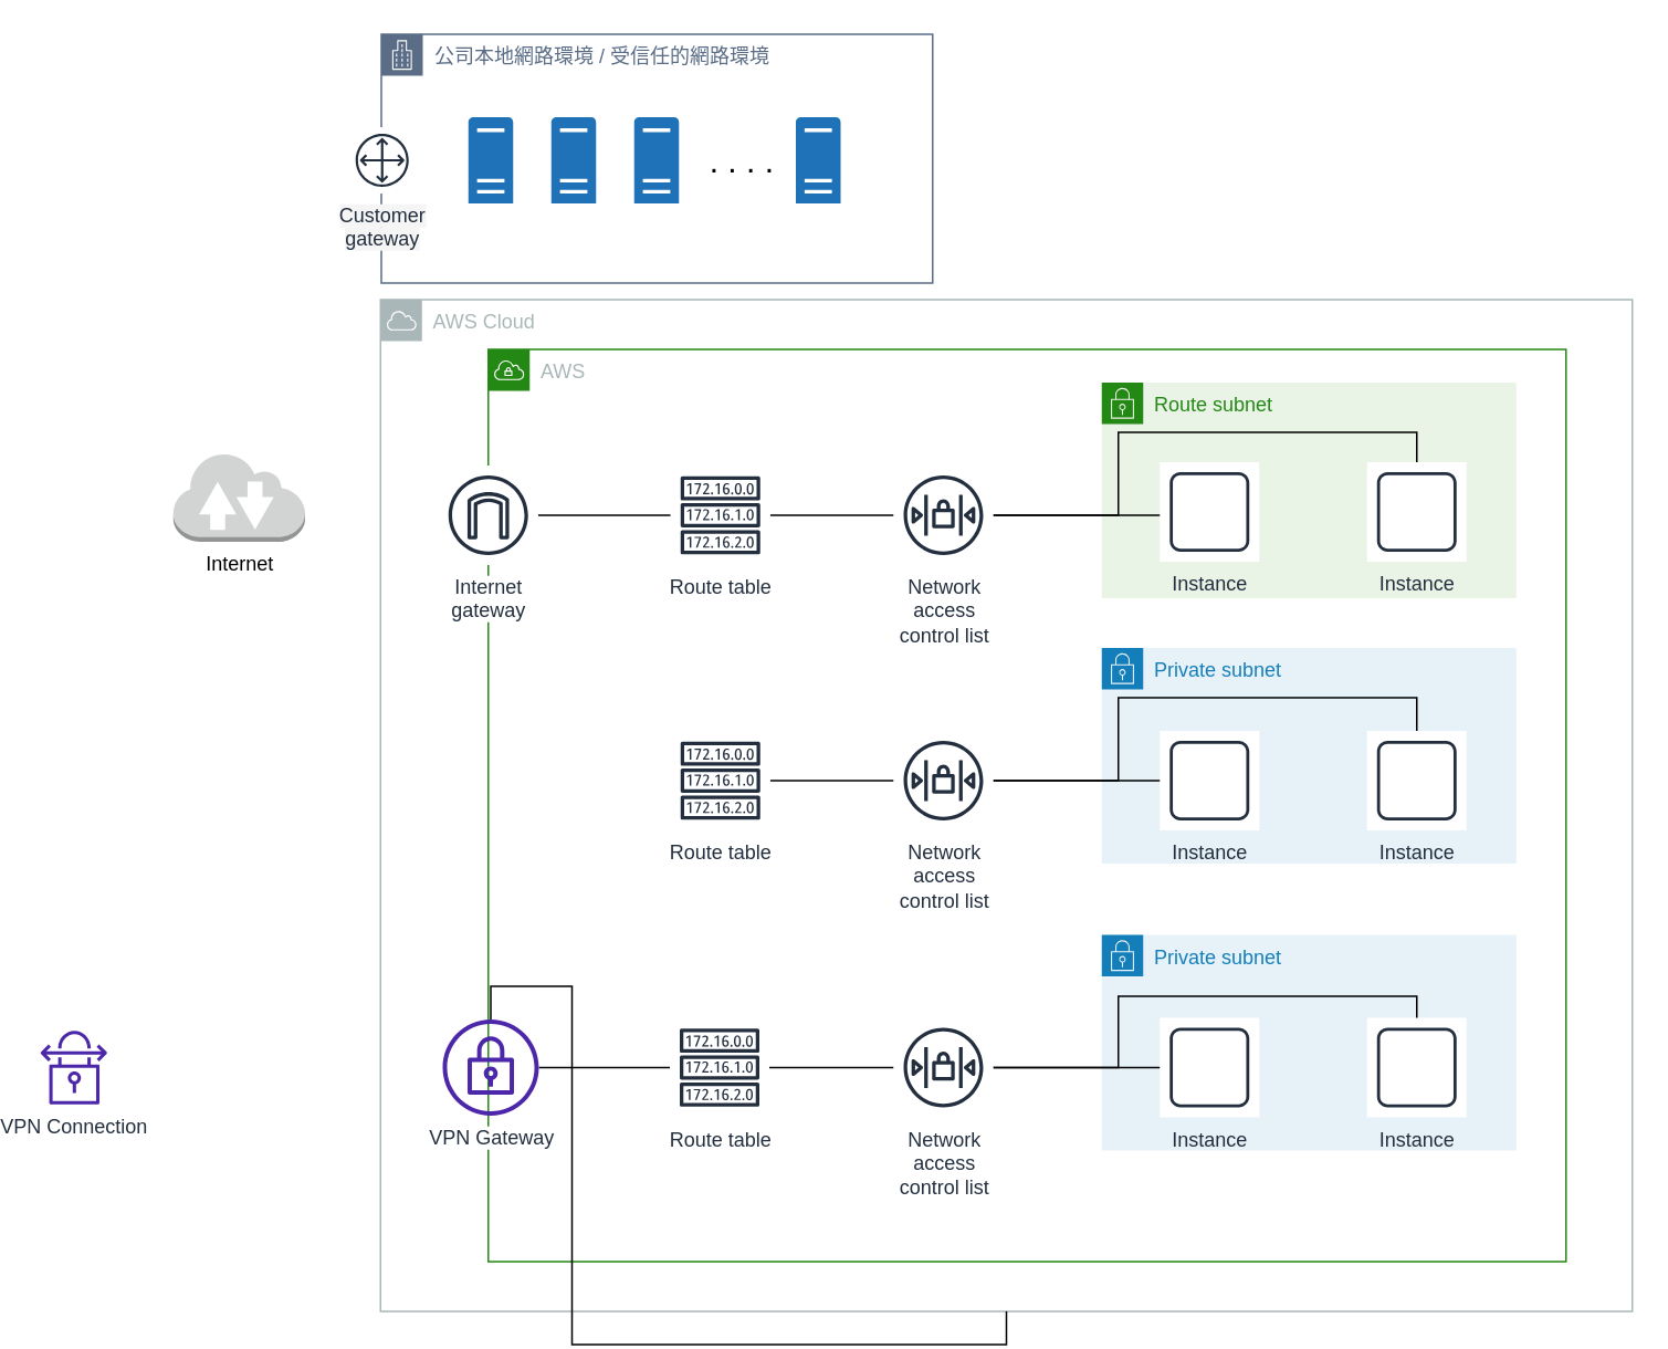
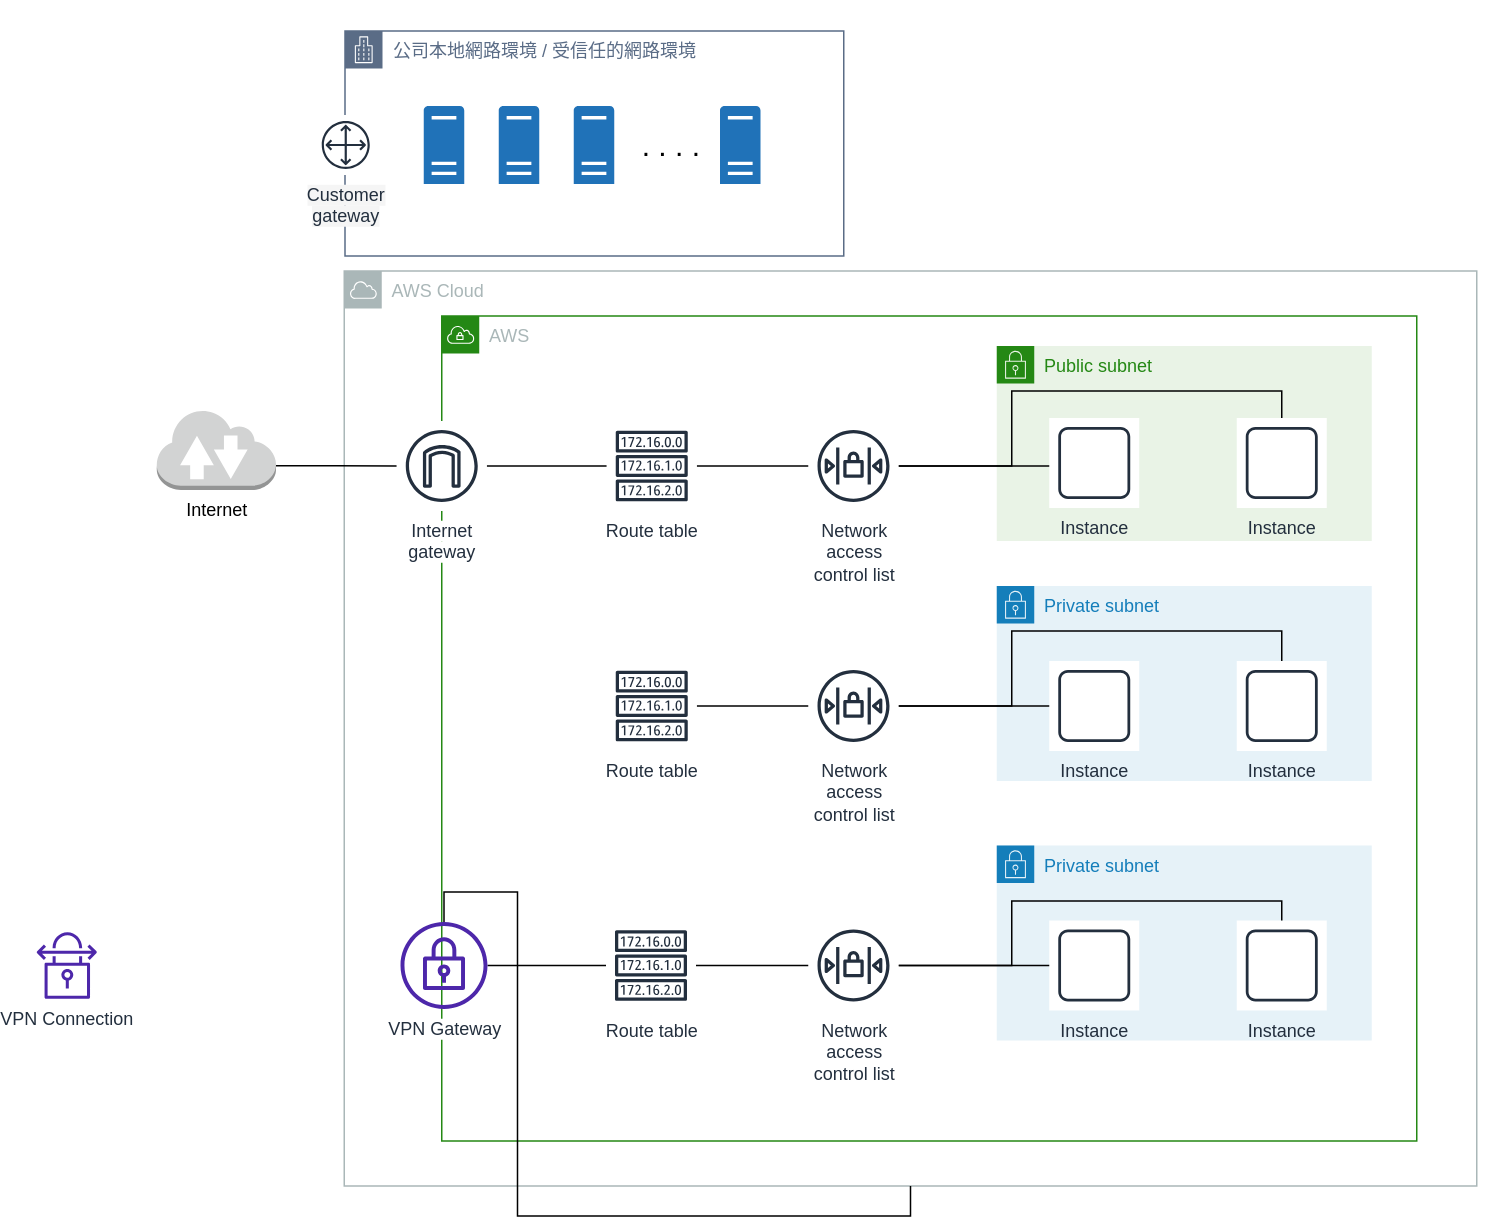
- <mxCell id="3" value="Route subnet" style="points=[[0,0],[0.25,0],[0.5,0],[0.75,0],[1,0],[1,0.25],[1,0.5],[1,0.75],[1,1],[0.75,1],[0.5,1],[0.25,1],[0,1],[0,0.75],[0,0.5],[0,0.25]];outlineConnect=0;gradientColor=none;html=1;whiteSpace=wrap;fontSize=12;fontStyle=0;container=1;pointerEvents=0;collapsible=0;recursiveResize=0;shape=mxgraph.aws4.group;grIcon=mxgraph.aws4.group_security_group;grStroke=0;strokeColor=#248814;fillColor=#E9F3E6;verticalAlign=top;align=left;spacingLeft=30;fontColor=#248814;dashed=0;" parent="1" vertex="1"><mxGeometry x="660" y="230" width="250" height="130" as="geometry" /></mxCell>
+ <mxCell id="3" value="Public subnet" style="points=[[0,0],[0.25,0],[0.5,0],[0.75,0],[1,0],[1,0.25],[1,0.5],[1,0.75],[1,1],[0.75,1],[0.5,1],[0.25,1],[0,1],[0,0.75],[0,0.5],[0,0.25]];outlineConnect=0;gradientColor=none;html=1;whiteSpace=wrap;fontSize=12;fontStyle=0;container=1;pointerEvents=0;collapsible=0;recursiveResize=0;shape=mxgraph.aws4.group;grIcon=mxgraph.aws4.group_security_group;grStroke=0;strokeColor=#248814;fillColor=#E9F3E6;verticalAlign=top;align=left;spacingLeft=30;fontColor=#248814;dashed=0;" parent="1" vertex="1"><mxGeometry x="660" y="230" width="250" height="130" as="geometry" /></mxCell>
+ <mxCell id="6" style="edgeStyle=orthogonalEdgeStyle;rounded=0;orthogonalLoop=1;jettySize=auto;html=1;endArrow=none;endFill=0;exitX=1;exitY=0.7;exitDx=0;exitDy=0;exitPerimeter=0;" parent="1" source="31" target="30" edge="1"><mxGeometry relative="1" as="geometry"><mxPoint x="162.5" y="310" as="sourcePoint" /></mxGeometry></mxCell>
